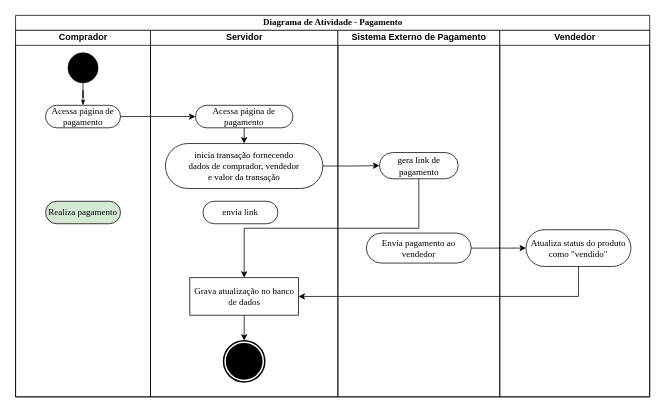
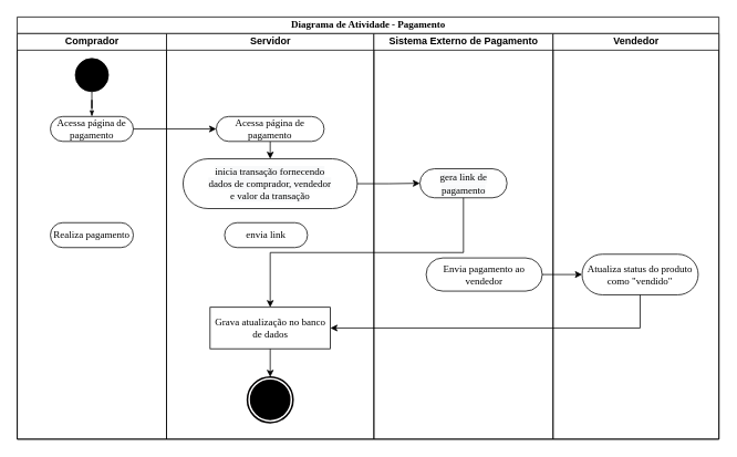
- <mxCell id="4" value="Realiza pagamento" style="rounded=1;whiteSpace=wrap;html=1;shadow=0;comic=0;labelBackgroundColor=none;strokeWidth=1;fontFamily=Verdana;fontSize=12;align=center;arcSize=50;fillColor=#d5e8d4;" parent="3" vertex="1"><mxGeometry x="40" y="228" width="100" height="30" as="geometry" /></mxCell>
+ <mxCell id="4" value="Realiza pagamento" style="rounded=1;whiteSpace=wrap;html=1;shadow=0;comic=0;labelBackgroundColor=none;strokeWidth=1;fontFamily=Verdana;fontSize=12;align=center;arcSize=50;" parent="3" vertex="1"><mxGeometry x="40" y="228" width="100" height="30" as="geometry" /></mxCell>
- <mxCell id="18" value="Envia pagamento ao vendedor" style="rounded=1;whiteSpace=wrap;html=1;shadow=0;comic=0;labelBackgroundColor=none;strokeWidth=1;fontFamily=Verdana;fontSize=12;align=center;arcSize=50;" parent="17" vertex="1"><mxGeometry x="38" y="270.5" width="140" height="40" as="geometry" /></mxCell>
+ <mxCell id="18" value="Envia pagamento ao vendedor" style="rounded=1;whiteSpace=wrap;html=1;shadow=0;comic=0;labelBackgroundColor=none;strokeWidth=1;fontFamily=Verdana;fontSize=12;align=center;arcSize=50;" parent="17" vertex="1"><mxGeometry x="63" y="270.5" width="140" height="40" as="geometry" /></mxCell>
